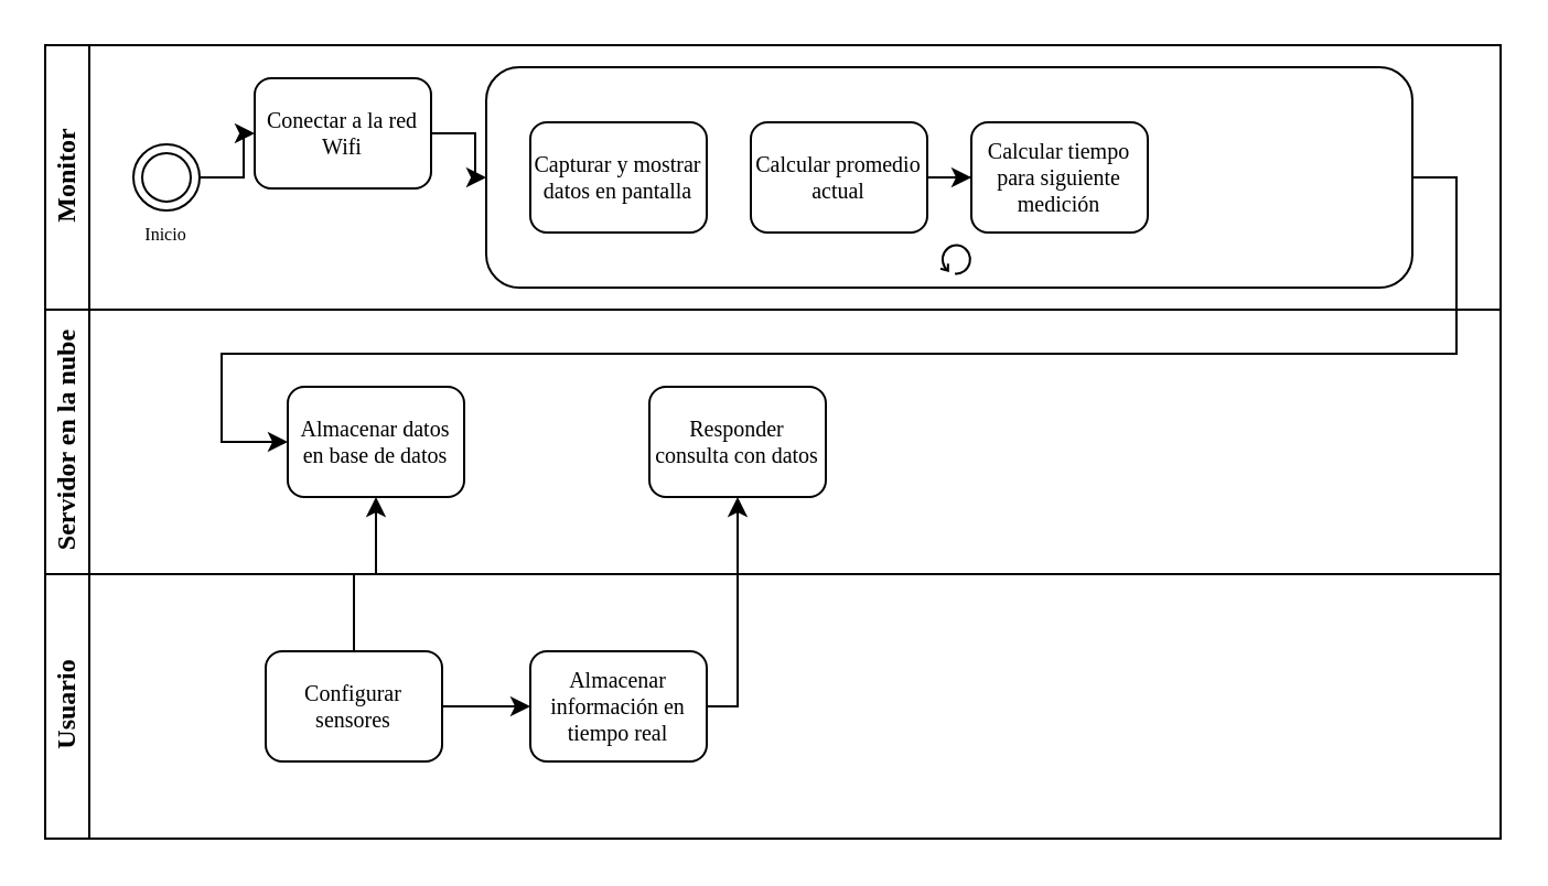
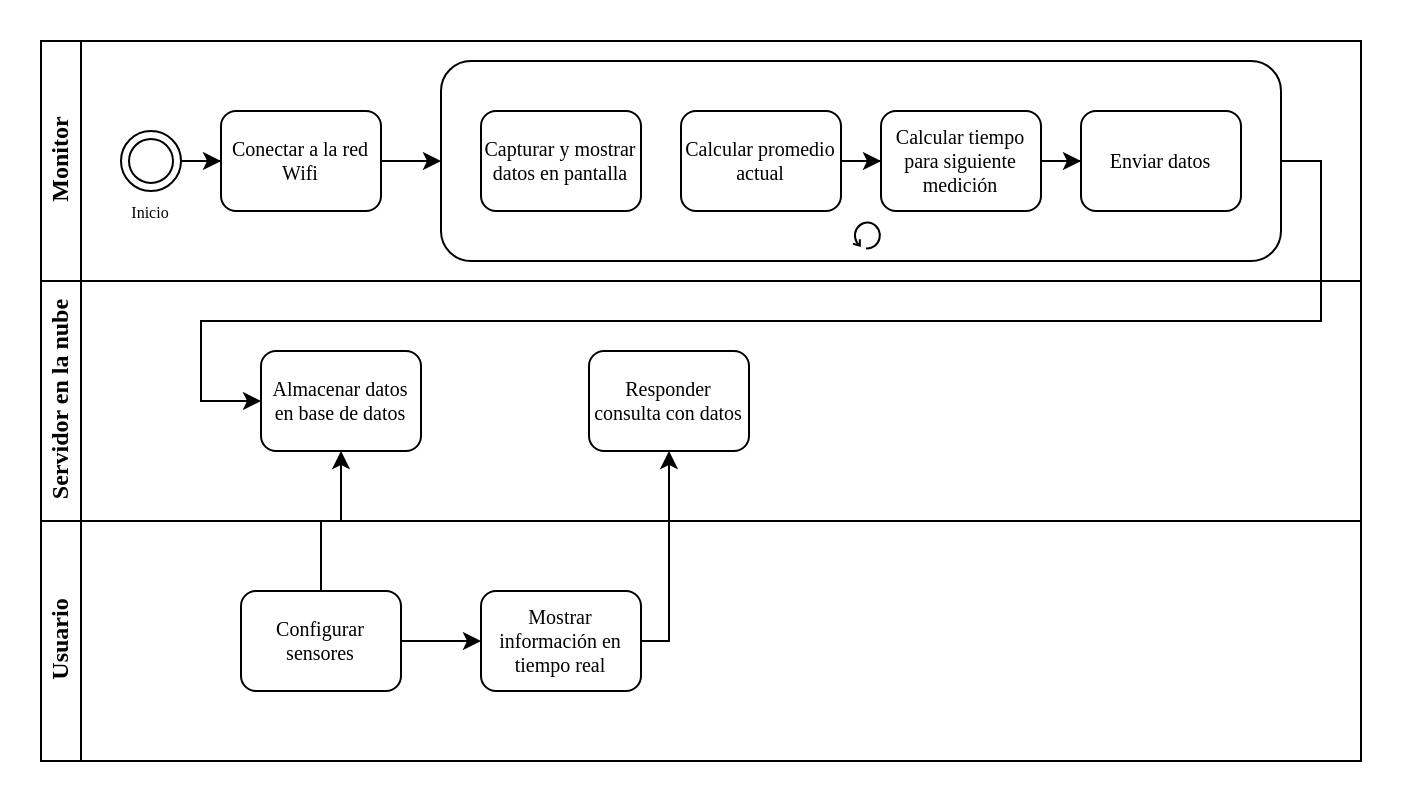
- <mxCell id="8" value="Conectar a la red Wifi" style="shape=ext;rounded=1;html=1;whiteSpace=wrap;fontSize=10;fontFamily=Times New Roman;" vertex="1" parent="3"><mxGeometry x="95" y="15" width="80" height="50" as="geometry" /></mxCell>
+ <mxCell id="8" value="Conectar a la red Wifi" style="shape=ext;rounded=1;html=1;whiteSpace=wrap;fontSize=10;fontFamily=Times New Roman;" vertex="1" parent="3"><mxGeometry x="90" y="35" width="80" height="50" as="geometry" /></mxCell>
+ <mxCell id="12" style="edgeStyle=orthogonalEdgeStyle;rounded=0;orthogonalLoop=1;jettySize=auto;html=1;fontFamily=Times New Roman;fontSize=10;" edge="1" parent="3" source="13" target="14"><mxGeometry relative="1" as="geometry" /></mxCell>
+ <mxCell id="14" value="Enviar datos" style="shape=ext;rounded=1;html=1;whiteSpace=wrap;fontSize=10;fontFamily=Times New Roman;" vertex="1" parent="3"><mxGeometry x="520" y="35" width="80" height="50" as="geometry" /></mxCell>
- <mxCell id="23" value="Almacenar información en tiempo real" style="shape=ext;rounded=1;html=1;whiteSpace=wrap;fontSize=10;fontFamily=Times New Roman;" vertex="1" parent="20"><mxGeometry x="220" y="35" width="80" height="50" as="geometry" /></mxCell>
+ <mxCell id="23" value="Mostrar información en tiempo real" style="shape=ext;rounded=1;html=1;whiteSpace=wrap;fontSize=10;fontFamily=Times New Roman;" vertex="1" parent="20"><mxGeometry x="220" y="35" width="80" height="50" as="geometry" /></mxCell>
